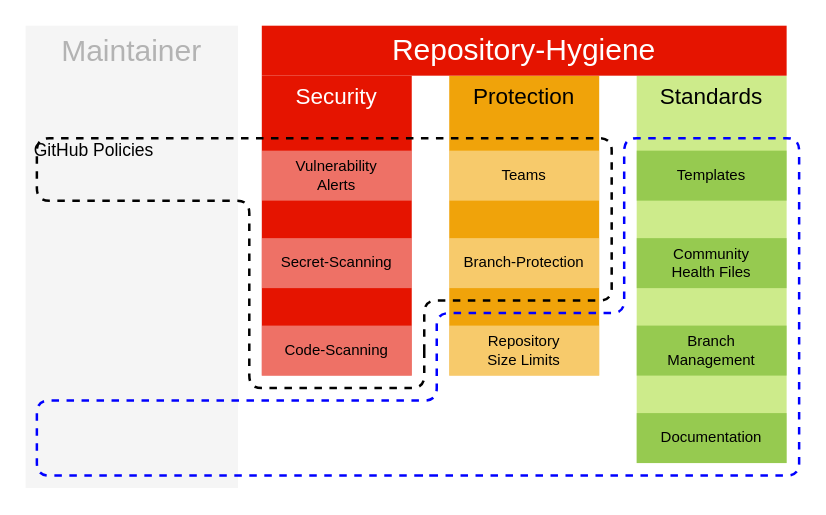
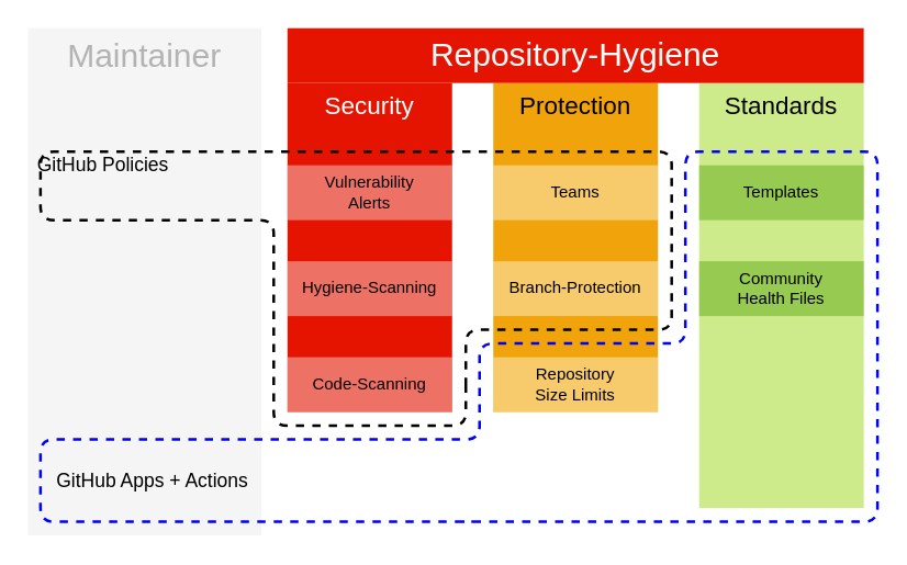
- <mxCell id="14" value="Secret-Scanning" style="rounded=1;whiteSpace=wrap;html=1;fillColor=#f8cecc;strokeColor=none;arcSize=0;opacity=50;fontColor=#000000;" vertex="1" parent="1"><mxGeometry x="209" y="190" width="120" height="40" as="geometry" /></mxCell>
+ <mxCell id="14" value="Hygiene-Scanning" style="rounded=1;whiteSpace=wrap;html=1;fillColor=#f8cecc;strokeColor=none;arcSize=0;opacity=50;fontColor=#000000;" vertex="1" parent="1"><mxGeometry x="209" y="190" width="120" height="40" as="geometry" /></mxCell>
- <mxCell id="11" value="Branch &lt;br&gt;Management" style="rounded=1;whiteSpace=wrap;html=1;arcSize=0;fillColor=#60a917;strokeColor=none;opacity=50;fontColor=#000000;" vertex="1" parent="1"><mxGeometry x="509" y="260" width="120" height="40" as="geometry" /></mxCell>
+ <mxCell id="20" value="GitHub Apps + Actions" style="text;html=1;strokeColor=none;fillColor=none;align=left;verticalAlign=middle;whiteSpace=wrap;rounded=0;fontSize=14;" vertex="1" parent="1"><mxGeometry x="39" y="340" width="151" height="20" as="geometry" /></mxCell>
- <mxCell id="10" value="Documentation" style="rounded=1;whiteSpace=wrap;html=1;arcSize=0;fillColor=#60a917;strokeColor=none;opacity=50;fontColor=#000000;" vertex="1" parent="1"><mxGeometry x="509" y="330" width="120" height="40" as="geometry" /></mxCell>
